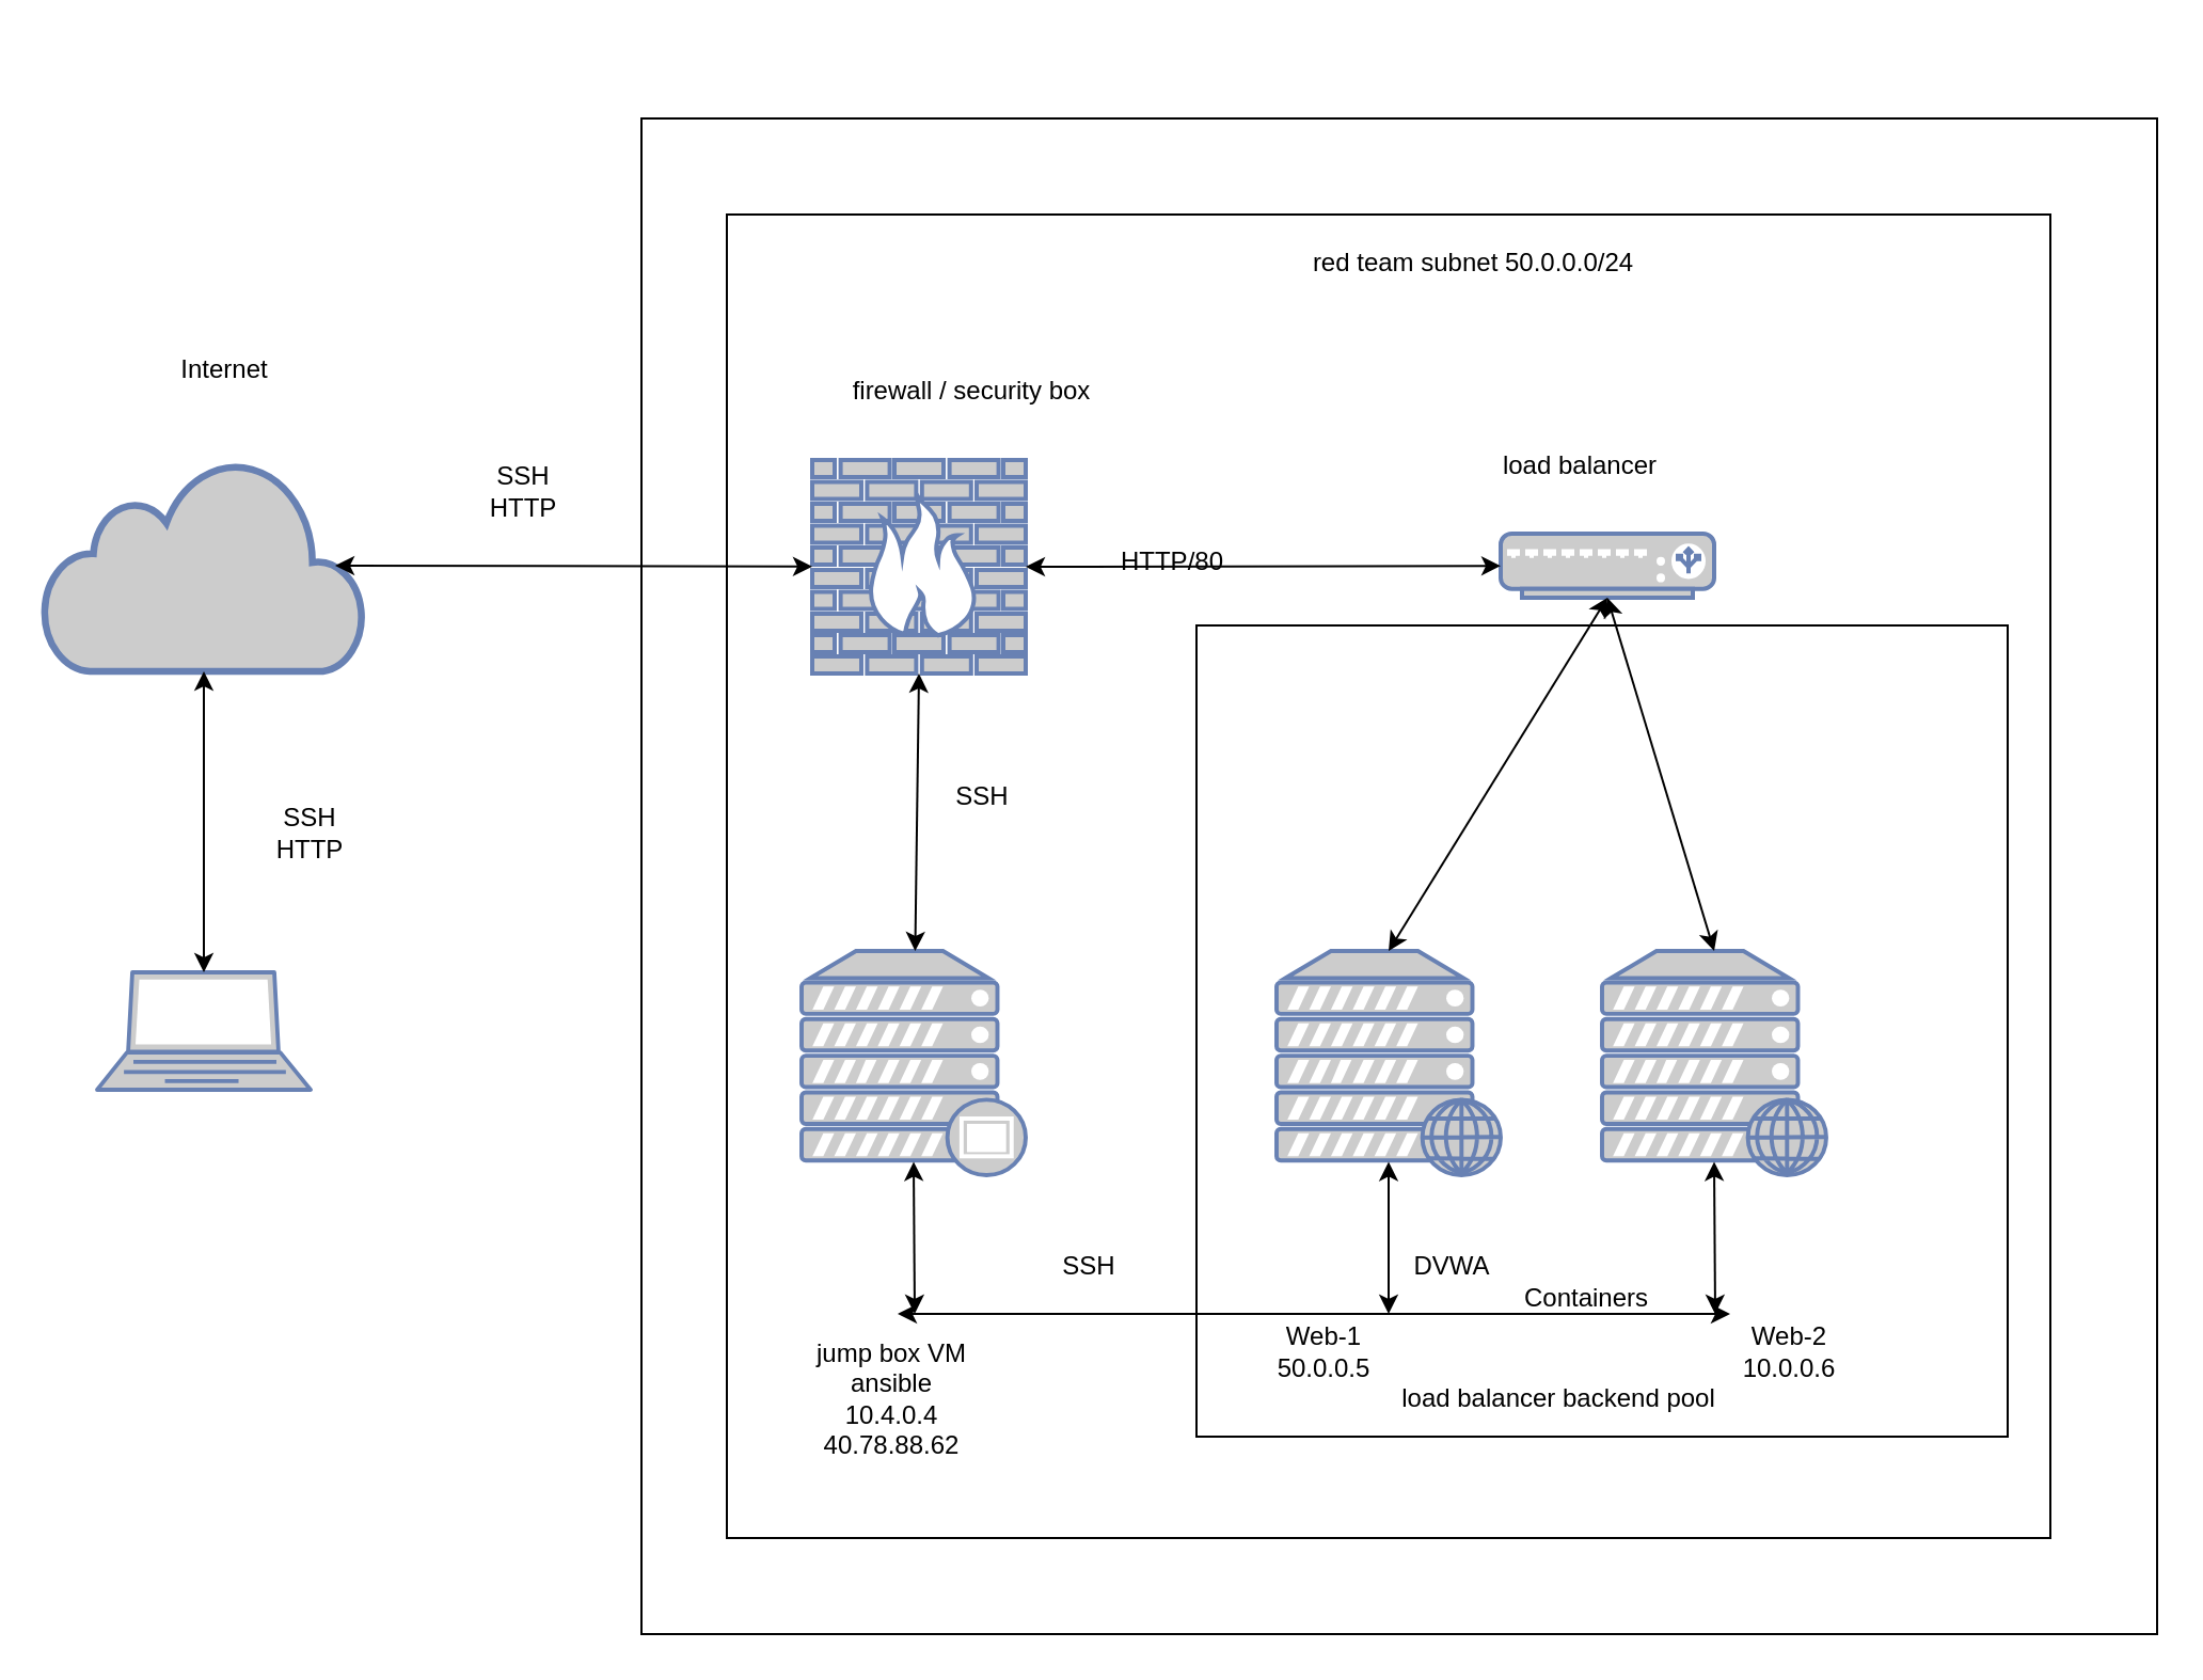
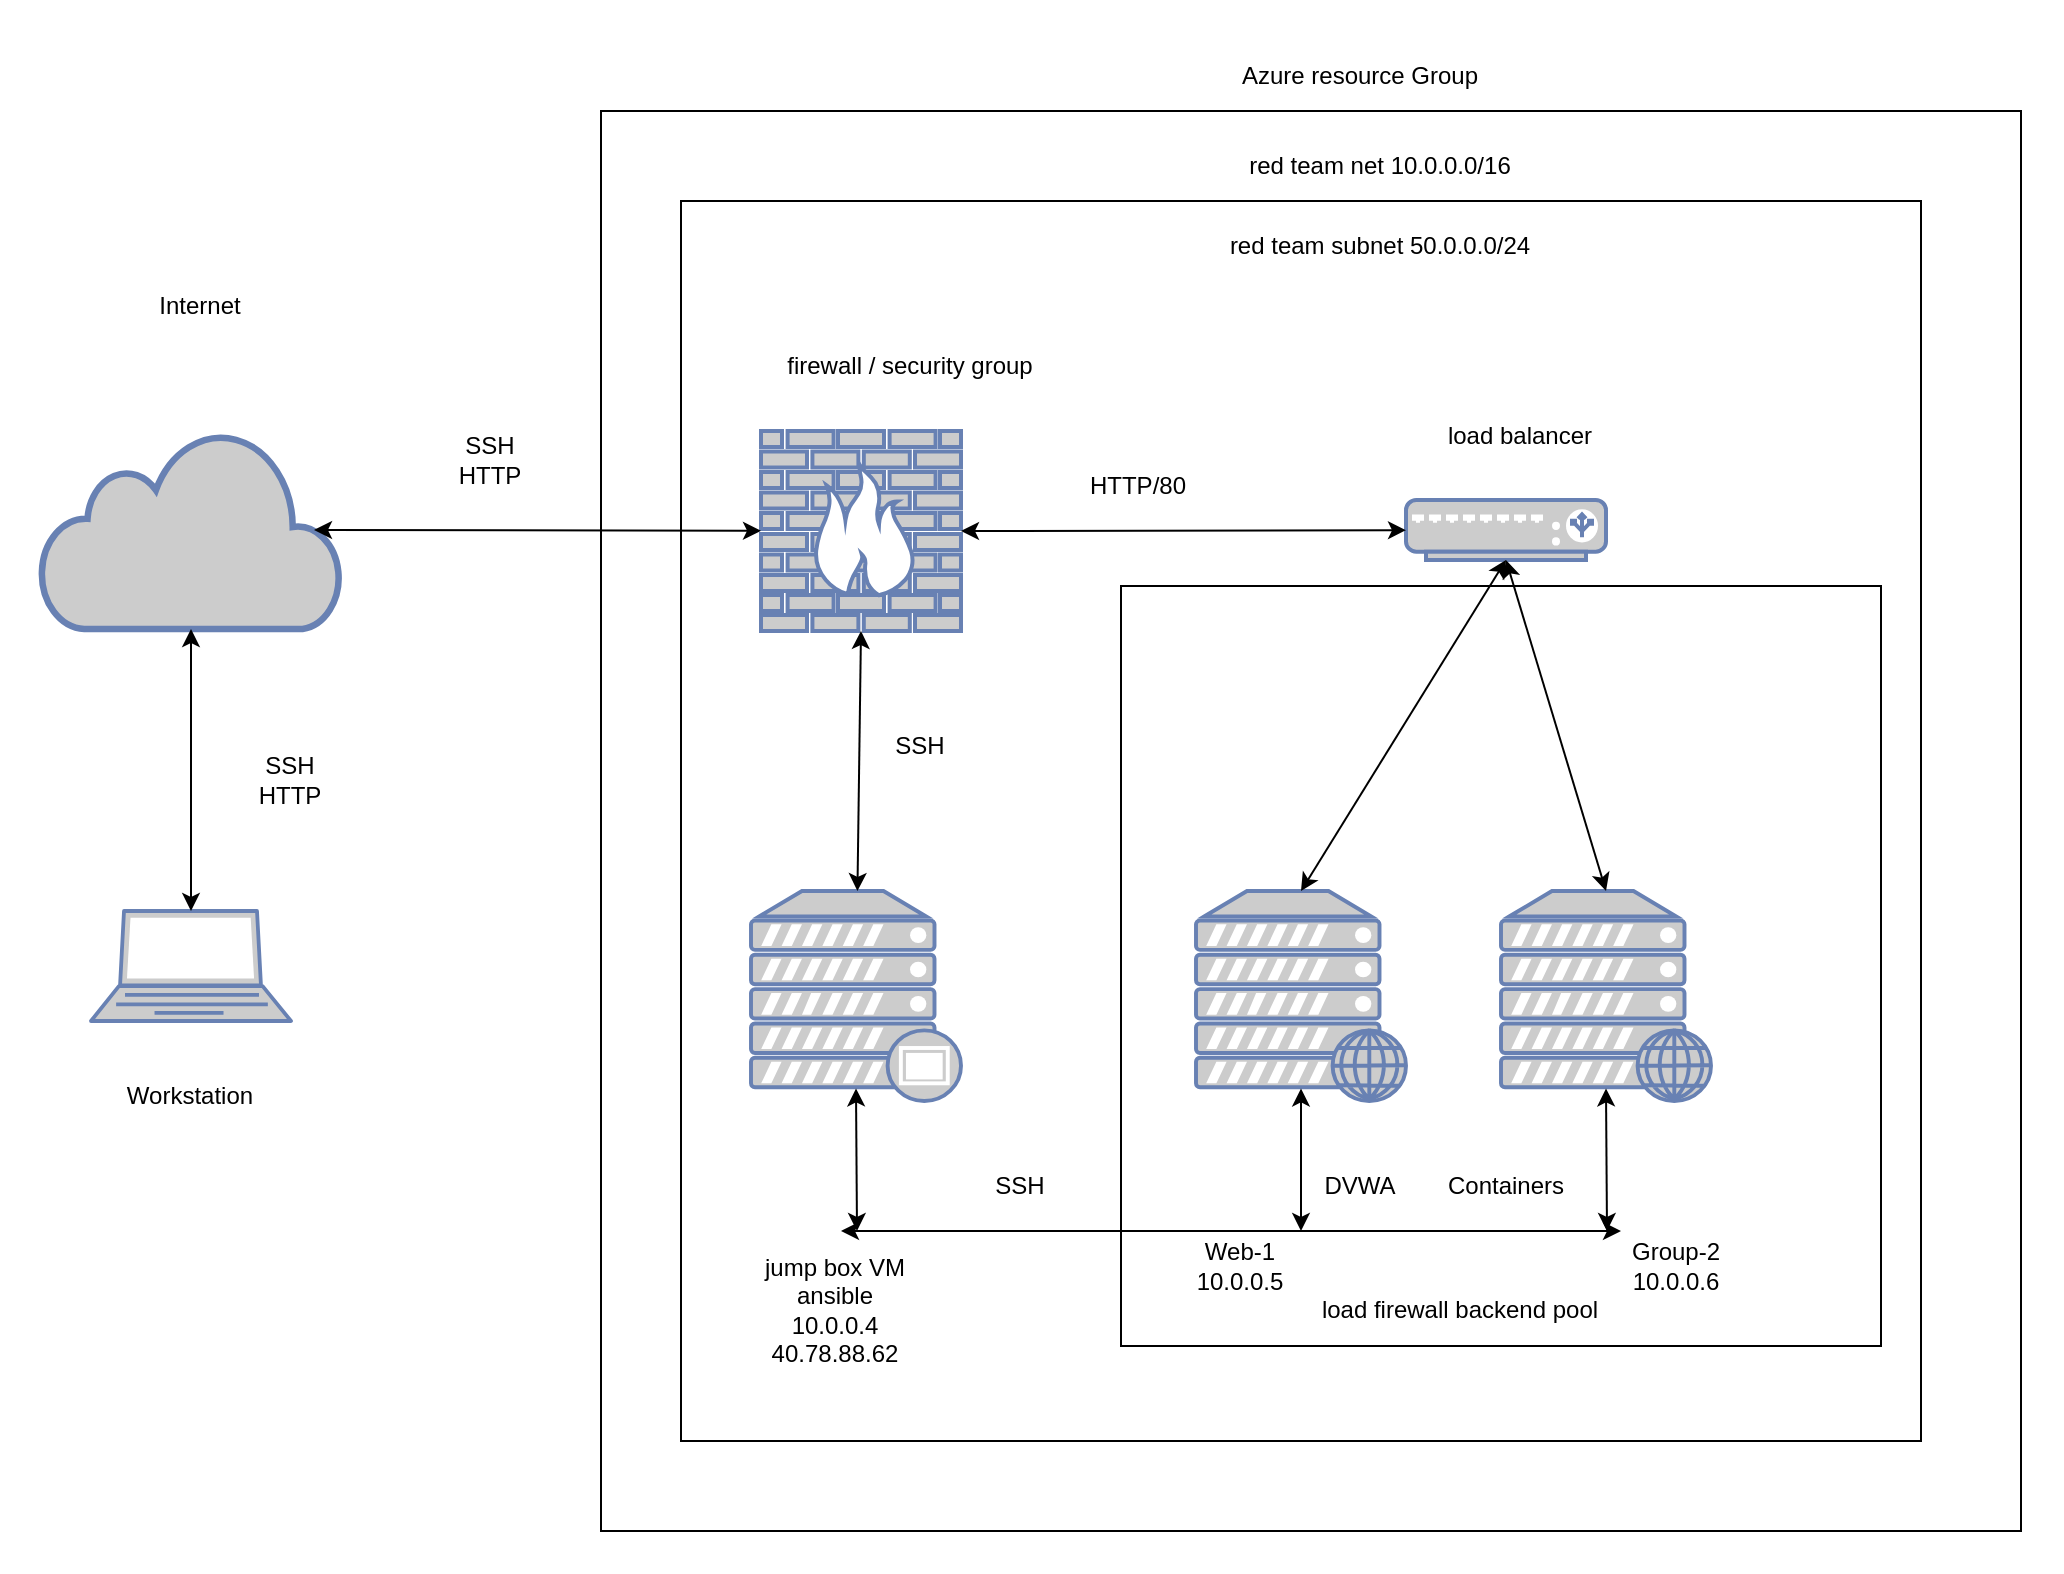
+ <mxCell id="24" value="Azure resource Group" style="text;html=1;strokeColor=none;fillColor=none;align=center;verticalAlign=middle;whiteSpace=wrap;rounded=0;" vertex="1" parent="1"><mxGeometry x="600" y="20" width="160" height="35" as="geometry" /></mxCell>
+ <mxCell id="25" value="red team net 10.0.0.0/16" style="text;html=1;strokeColor=none;fillColor=none;align=center;verticalAlign=middle;whiteSpace=wrap;rounded=0;" vertex="1" parent="1"><mxGeometry x="610" y="65" width="160" height="35" as="geometry" /></mxCell>
- <mxCell id="23" value="Internet" style="text;html=1;strokeColor=none;fillColor=none;align=center;verticalAlign=middle;whiteSpace=wrap;rounded=0;" vertex="1" parent="1"><mxGeometry x="70" y="155" width="70" height="35" as="geometry" /></mxCell>
+ <mxCell id="23" value="Internet" style="text;html=1;strokeColor=none;fillColor=none;align=center;verticalAlign=middle;whiteSpace=wrap;rounded=0;" vertex="1" parent="1"><mxGeometry x="65" y="135" width="70" height="35" as="geometry" /></mxCell>
- <mxCell id="27" value="firewall / security box" style="text;html=1;strokeColor=none;fillColor=none;align=center;verticalAlign=middle;whiteSpace=wrap;rounded=0;" vertex="1" parent="1"><mxGeometry x="375" y="165" width="160" height="35" as="geometry" /></mxCell>
+ <mxCell id="27" value="firewall / security group" style="text;html=1;strokeColor=none;fillColor=none;align=center;verticalAlign=middle;whiteSpace=wrap;rounded=0;" vertex="1" parent="1"><mxGeometry x="375" y="165" width="160" height="35" as="geometry" /></mxCell>
- <mxCell id="28" value="load balancer&lt;br&gt;" style="text;html=1;strokeColor=none;fillColor=none;align=center;verticalAlign=middle;whiteSpace=wrap;rounded=0;" vertex="1" parent="1"><mxGeometry x="690" y="200" width="100" height="35" as="geometry" /></mxCell>
+ <mxCell id="28" value="load balancer&lt;br&gt;" style="text;html=1;strokeColor=none;fillColor=none;align=center;verticalAlign=middle;whiteSpace=wrap;rounded=0;" vertex="1" parent="1"><mxGeometry x="710" y="200" width="100" height="35" as="geometry" /></mxCell>
- <mxCell id="37" value="HTTP/80" style="text;html=1;strokeColor=none;fillColor=none;align=center;verticalAlign=middle;whiteSpace=wrap;rounded=0;" vertex="1" parent="1"><mxGeometry x="520" y="245" width="57.5" height="35" as="geometry" /></mxCell>
+ <mxCell id="37" value="HTTP/80" style="text;html=1;strokeColor=none;fillColor=none;align=center;verticalAlign=middle;whiteSpace=wrap;rounded=0;" vertex="1" parent="1"><mxGeometry x="540" y="225" width="57.5" height="35" as="geometry" /></mxCell>
+ <mxCell id="22" value="Workstation" style="text;html=1;strokeColor=none;fillColor=none;align=center;verticalAlign=middle;whiteSpace=wrap;rounded=0;" vertex="1" parent="1"><mxGeometry x="60" y="530" width="70" height="35" as="geometry" /></mxCell>
- <mxCell id="31" value="Containers" style="text;html=1;strokeColor=none;fillColor=none;align=center;verticalAlign=middle;whiteSpace=wrap;rounded=0;" vertex="1" parent="1"><mxGeometry x="707.5" y="590" width="70" height="35" as="geometry" /></mxCell>
+ <mxCell id="31" value="Containers" style="text;html=1;strokeColor=none;fillColor=none;align=center;verticalAlign=middle;whiteSpace=wrap;rounded=0;" vertex="1" parent="1"><mxGeometry x="717.5" y="575" width="70" height="35" as="geometry" /></mxCell>
- <mxCell id="33" value="Web-1 50.0.0.5" style="text;html=1;strokeColor=none;fillColor=none;align=center;verticalAlign=middle;whiteSpace=wrap;rounded=0;" vertex="1" parent="1"><mxGeometry x="590" y="615" width="60" height="35" as="geometry" /></mxCell>
+ <mxCell id="33" value="Web-1 10.0.0.5" style="text;html=1;strokeColor=none;fillColor=none;align=center;verticalAlign=middle;whiteSpace=wrap;rounded=0;" vertex="1" parent="1"><mxGeometry x="590" y="615" width="60" height="35" as="geometry" /></mxCell>
- <mxCell id="34" value="Web-2 10.0.0.6" style="text;html=1;strokeColor=none;fillColor=none;align=center;verticalAlign=middle;whiteSpace=wrap;rounded=0;" vertex="1" parent="1"><mxGeometry x="802.5" y="615" width="70" height="35" as="geometry" /></mxCell>
+ <mxCell id="34" value="Group-2 10.0.0.6" style="text;html=1;strokeColor=none;fillColor=none;align=center;verticalAlign=middle;whiteSpace=wrap;rounded=0;" vertex="1" parent="1"><mxGeometry x="802.5" y="615" width="70" height="35" as="geometry" /></mxCell>
- <mxCell id="29" value="jump box VM ansible&lt;br&gt;10.4.0.4&lt;br&gt;40.78.88.62" style="text;html=1;strokeColor=none;fillColor=none;align=center;verticalAlign=middle;whiteSpace=wrap;rounded=0;" vertex="1" parent="1"><mxGeometry x="375" y="615" width="85" height="80" as="geometry" /></mxCell>
+ <mxCell id="29" value="jump box VM ansible&lt;br&gt;10.0.0.4&lt;br&gt;40.78.88.62" style="text;html=1;strokeColor=none;fillColor=none;align=center;verticalAlign=middle;whiteSpace=wrap;rounded=0;" vertex="1" parent="1"><mxGeometry x="375" y="615" width="85" height="80" as="geometry" /></mxCell>
- <mxCell id="32" value="load balancer backend pool" style="text;html=1;strokeColor=none;fillColor=none;align=center;verticalAlign=middle;whiteSpace=wrap;rounded=0;" vertex="1" parent="1"><mxGeometry x="650" y="637.5" width="160" height="35" as="geometry" /></mxCell>
+ <mxCell id="32" value="load firewall backend pool" style="text;html=1;strokeColor=none;fillColor=none;align=center;verticalAlign=middle;whiteSpace=wrap;rounded=0;" vertex="1" parent="1"><mxGeometry x="650" y="637.5" width="160" height="35" as="geometry" /></mxCell>
